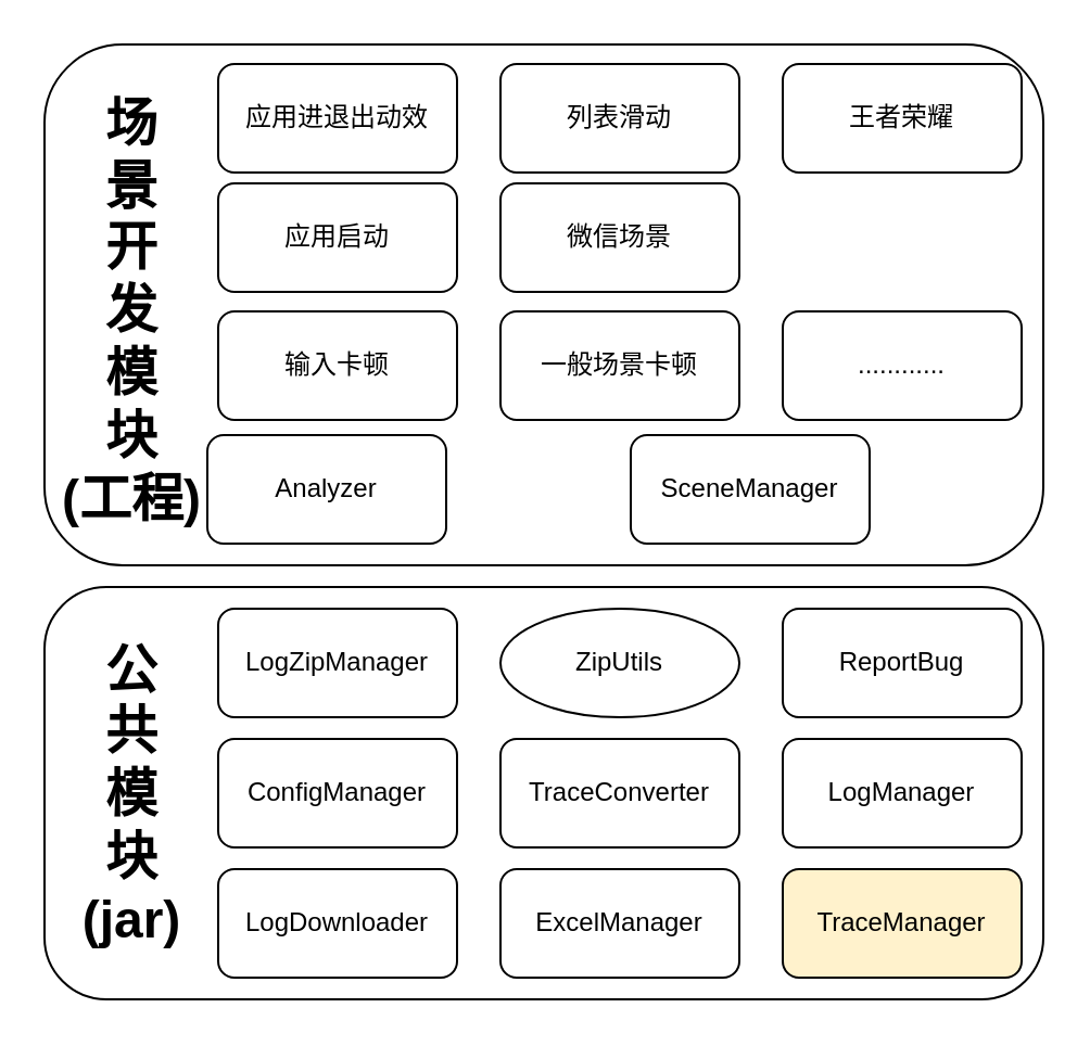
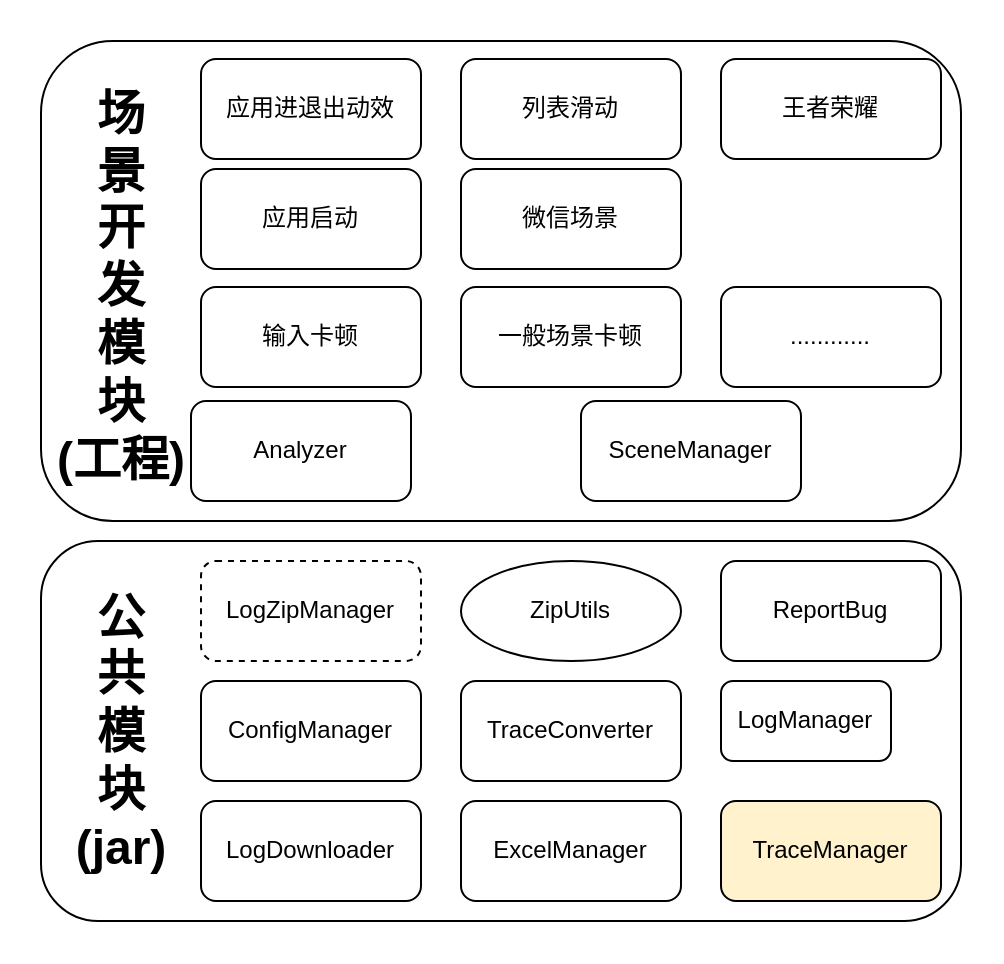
- <mxCell id="8" value="LogZipManager" style="rounded=1;whiteSpace=wrap;html=1;" vertex="1" parent="1"><mxGeometry x="100" y="280" width="110" height="50" as="geometry" /></mxCell>
+ <mxCell id="8" value="LogZipManager" style="rounded=1;whiteSpace=wrap;html=1;dashed=1;" vertex="1" parent="1"><mxGeometry x="100" y="280" width="110" height="50" as="geometry" /></mxCell>
- <mxCell id="10" value="LogManager" style="rounded=1;whiteSpace=wrap;html=1;" vertex="1" parent="1"><mxGeometry x="360" y="340" width="110" height="50" as="geometry" /></mxCell>
+ <mxCell id="10" value="LogManager" style="rounded=1;whiteSpace=wrap;html=1;" vertex="1" parent="1"><mxGeometry x="360" y="340" width="85" height="40" as="geometry" /></mxCell>
